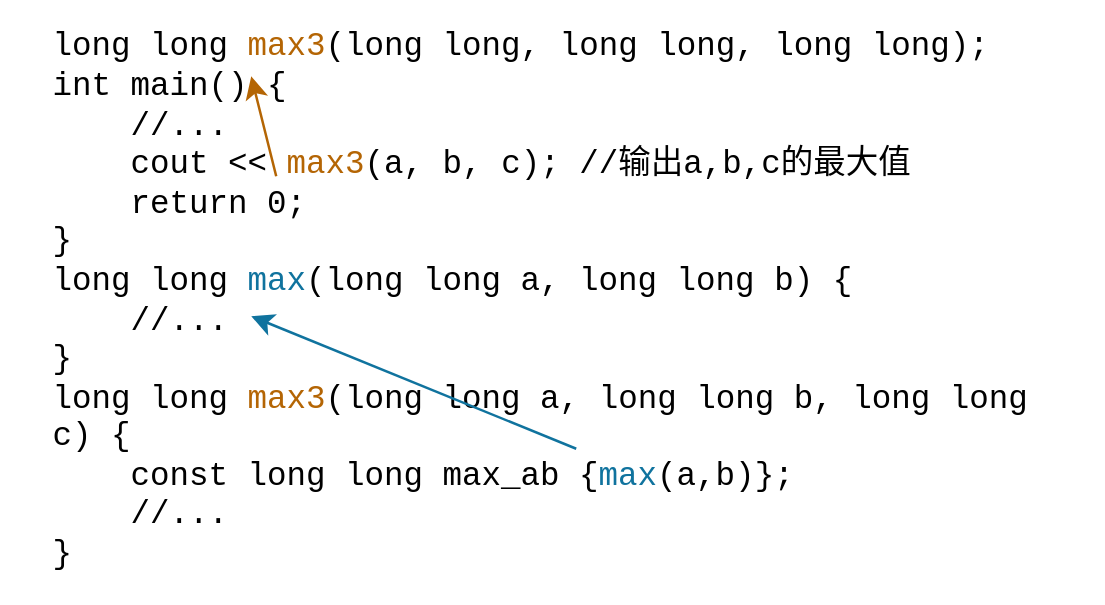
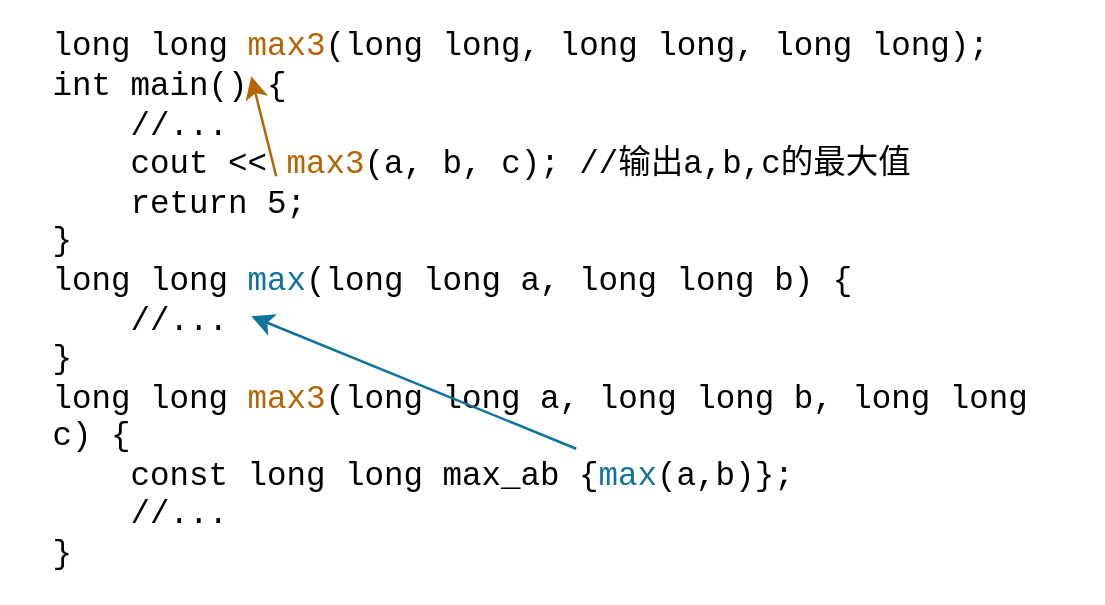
- <mxCell id="2" value="&lt;div style=&quot;border-color: var(--border-color); font-family: Consolas, &amp;quot;Courier New&amp;quot;, monospace; font-size: 13px; text-align: left;&quot;&gt;long long &lt;font color=&quot;#b46504&quot;&gt;max3&lt;/font&gt;(long long, long long, long long);&lt;br style=&quot;border-color: var(--border-color);&quot;&gt;&lt;/div&gt;&lt;div style=&quot;border-color: var(--border-color); font-family: Consolas, &amp;quot;Courier New&amp;quot;, monospace; font-size: 13px; text-align: left;&quot;&gt;int main() {&lt;/div&gt;&lt;div style=&quot;border-color: var(--border-color); font-family: Consolas, &amp;quot;Courier New&amp;quot;, monospace; font-size: 13px; text-align: left;&quot;&gt;&amp;nbsp; &amp;nbsp; //...&lt;/div&gt;&lt;div style=&quot;border-color: var(--border-color); font-family: Consolas, &amp;quot;Courier New&amp;quot;, monospace; font-size: 13px; text-align: left;&quot;&gt;&amp;nbsp; &amp;nbsp; cout &amp;lt;&amp;lt; &lt;font color=&quot;#b46504&quot;&gt;max3&lt;/font&gt;(a, b, c); //输出a,b,c的最大值&lt;/div&gt;&lt;div style=&quot;border-color: var(--border-color); font-family: Consolas, &amp;quot;Courier New&amp;quot;, monospace; font-size: 13px; text-align: left;&quot;&gt;&amp;nbsp; &amp;nbsp; return 0;&lt;/div&gt;&lt;div style=&quot;border-color: var(--border-color); font-family: Consolas, &amp;quot;Courier New&amp;quot;, monospace; font-size: 13px; text-align: left;&quot;&gt;}&lt;/div&gt;&lt;div style=&quot;border-color: var(--border-color); font-family: Consolas, &amp;quot;Courier New&amp;quot;, monospace; font-size: 13px; text-align: left;&quot;&gt;long long &lt;font color=&quot;#10739e&quot;&gt;max&lt;/font&gt;(long long a, long long b) {&lt;/div&gt;&lt;div style=&quot;border-color: var(--border-color); font-family: Consolas, &amp;quot;Courier New&amp;quot;, monospace; font-size: 13px; text-align: left;&quot;&gt;&amp;nbsp; &amp;nbsp; //...&lt;/div&gt;&lt;div style=&quot;border-color: var(--border-color); font-family: Consolas, &amp;quot;Courier New&amp;quot;, monospace; font-size: 13px; text-align: left;&quot;&gt;}&lt;/div&gt;&lt;div style=&quot;border-color: var(--border-color); font-family: Consolas, &amp;quot;Courier New&amp;quot;, monospace; font-size: 13px; text-align: left;&quot;&gt;long long &lt;font color=&quot;#b46504&quot;&gt;max3&lt;/font&gt;(long long a, long long b, long long c) {&lt;/div&gt;&lt;div style=&quot;border-color: var(--border-color); font-family: Consolas, &amp;quot;Courier New&amp;quot;, monospace; font-size: 13px; text-align: left;&quot;&gt;&amp;nbsp; &amp;nbsp; const long long max_ab {&lt;font color=&quot;#10739e&quot;&gt;max&lt;/font&gt;(a,b)};&lt;/div&gt;&lt;div style=&quot;border-color: var(--border-color); font-family: Consolas, &amp;quot;Courier New&amp;quot;, monospace; font-size: 13px; text-align: left;&quot;&gt;&amp;nbsp; &amp;nbsp; //...&lt;/div&gt;&lt;div style=&quot;border-color: var(--border-color); font-family: Consolas, &amp;quot;Courier New&amp;quot;, monospace; font-size: 13px; text-align: left;&quot;&gt;}&lt;/div&gt;" style="text;html=1;strokeColor=none;fillColor=none;align=center;verticalAlign=middle;whiteSpace=wrap;rounded=0;" parent="1" vertex="1"><mxGeometry x="20" y="20" width="400" height="200" as="geometry" /></mxCell>
+ <mxCell id="2" value="&lt;div style=&quot;border-color: var(--border-color); font-family: Consolas, &amp;quot;Courier New&amp;quot;, monospace; font-size: 13px; text-align: left;&quot;&gt;long long &lt;font color=&quot;#b46504&quot;&gt;max3&lt;/font&gt;(long long, long long, long long);&lt;br style=&quot;border-color: var(--border-color);&quot;&gt;&lt;/div&gt;&lt;div style=&quot;border-color: var(--border-color); font-family: Consolas, &amp;quot;Courier New&amp;quot;, monospace; font-size: 13px; text-align: left;&quot;&gt;int main() {&lt;/div&gt;&lt;div style=&quot;border-color: var(--border-color); font-family: Consolas, &amp;quot;Courier New&amp;quot;, monospace; font-size: 13px; text-align: left;&quot;&gt;&amp;nbsp; &amp;nbsp; //...&lt;/div&gt;&lt;div style=&quot;border-color: var(--border-color); font-family: Consolas, &amp;quot;Courier New&amp;quot;, monospace; font-size: 13px; text-align: left;&quot;&gt;&amp;nbsp; &amp;nbsp; cout &amp;lt;&amp;lt; &lt;font color=&quot;#b46504&quot;&gt;max3&lt;/font&gt;(a, b, c); //输出a,b,c的最大值&lt;/div&gt;&lt;div style=&quot;border-color: var(--border-color); font-family: Consolas, &amp;quot;Courier New&amp;quot;, monospace; font-size: 13px; text-align: left;&quot;&gt;&amp;nbsp; &amp;nbsp; return 5;&lt;/div&gt;&lt;div style=&quot;border-color: var(--border-color); font-family: Consolas, &amp;quot;Courier New&amp;quot;, monospace; font-size: 13px; text-align: left;&quot;&gt;}&lt;/div&gt;&lt;div style=&quot;border-color: var(--border-color); font-family: Consolas, &amp;quot;Courier New&amp;quot;, monospace; font-size: 13px; text-align: left;&quot;&gt;long long &lt;font color=&quot;#10739e&quot;&gt;max&lt;/font&gt;(long long a, long long b) {&lt;/div&gt;&lt;div style=&quot;border-color: var(--border-color); font-family: Consolas, &amp;quot;Courier New&amp;quot;, monospace; font-size: 13px; text-align: left;&quot;&gt;&amp;nbsp; &amp;nbsp; //...&lt;/div&gt;&lt;div style=&quot;border-color: var(--border-color); font-family: Consolas, &amp;quot;Courier New&amp;quot;, monospace; font-size: 13px; text-align: left;&quot;&gt;}&lt;/div&gt;&lt;div style=&quot;border-color: var(--border-color); font-family: Consolas, &amp;quot;Courier New&amp;quot;, monospace; font-size: 13px; text-align: left;&quot;&gt;long long &lt;font color=&quot;#b46504&quot;&gt;max3&lt;/font&gt;(long long a, long long b, long long c) {&lt;/div&gt;&lt;div style=&quot;border-color: var(--border-color); font-family: Consolas, &amp;quot;Courier New&amp;quot;, monospace; font-size: 13px; text-align: left;&quot;&gt;&amp;nbsp; &amp;nbsp; const long long max_ab {&lt;font color=&quot;#10739e&quot;&gt;max&lt;/font&gt;(a,b)};&lt;/div&gt;&lt;div style=&quot;border-color: var(--border-color); font-family: Consolas, &amp;quot;Courier New&amp;quot;, monospace; font-size: 13px; text-align: left;&quot;&gt;&amp;nbsp; &amp;nbsp; //...&lt;/div&gt;&lt;div style=&quot;border-color: var(--border-color); font-family: Consolas, &amp;quot;Courier New&amp;quot;, monospace; font-size: 13px; text-align: left;&quot;&gt;}&lt;/div&gt;" style="text;html=1;strokeColor=none;fillColor=none;align=center;verticalAlign=middle;whiteSpace=wrap;rounded=0;" parent="1" vertex="1"><mxGeometry x="20" y="20" width="400" height="200" as="geometry" /></mxCell>
